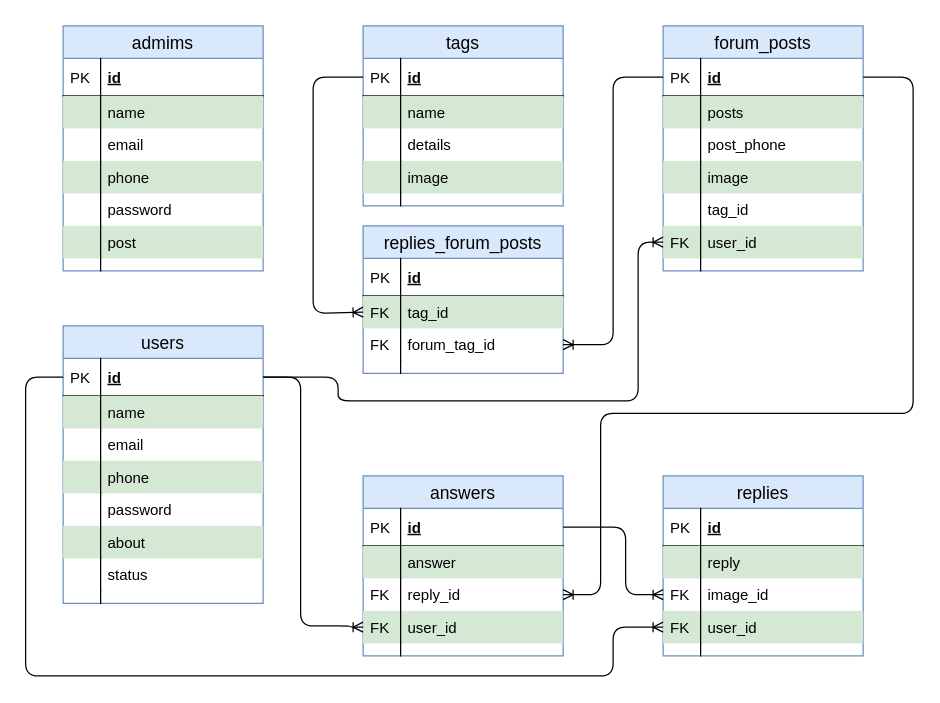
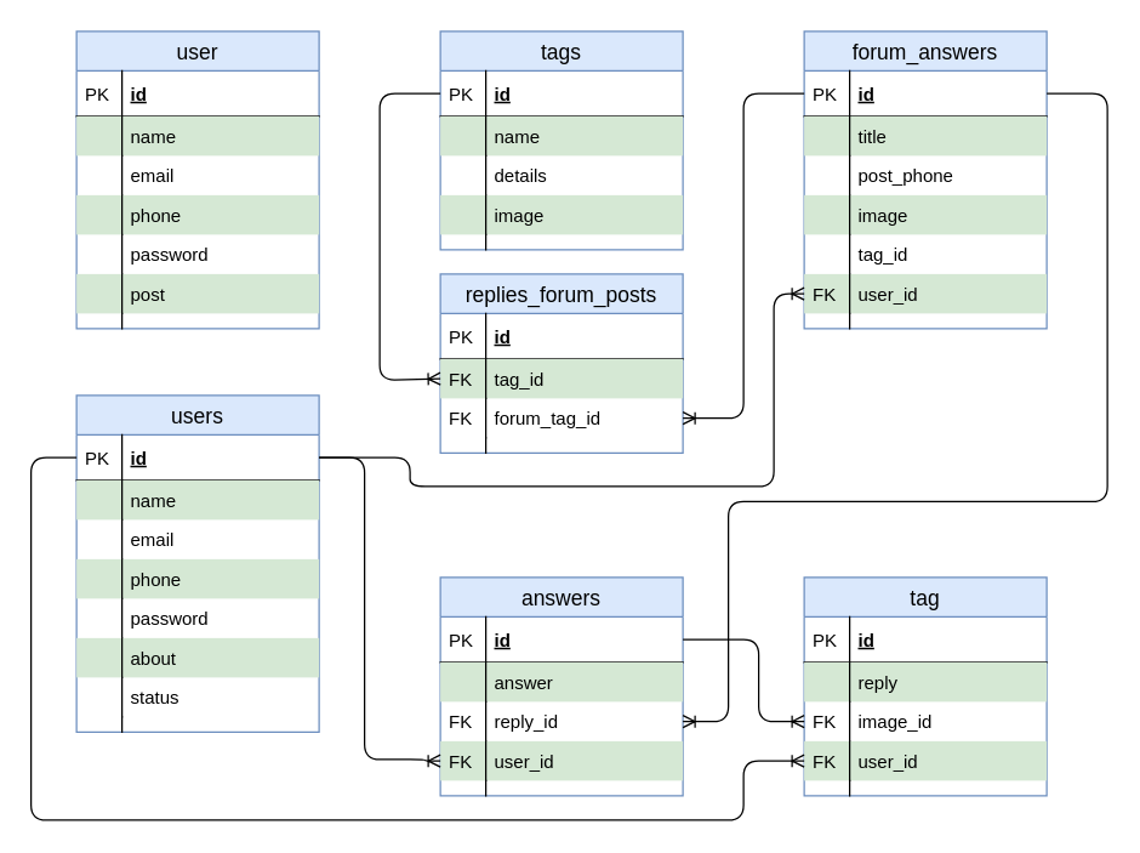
- <mxCell id="2" value="admims" style="swimlane;fontStyle=0;childLayout=stackLayout;horizontal=1;startSize=26;fillColor=#dae8fc;horizontalStack=0;resizeParent=1;resizeParentMax=0;resizeLast=0;collapsible=1;marginBottom=0;swimlaneFillColor=#ffffff;align=center;fontSize=14;strokeColor=#6c8ebf;" vertex="1" parent="1"><mxGeometry x="50" y="20" width="160" height="196" as="geometry" /></mxCell>
+ <mxCell id="2" value="user" style="swimlane;fontStyle=0;childLayout=stackLayout;horizontal=1;startSize=26;fillColor=#dae8fc;horizontalStack=0;resizeParent=1;resizeParentMax=0;resizeLast=0;collapsible=1;marginBottom=0;swimlaneFillColor=#ffffff;align=center;fontSize=14;strokeColor=#6c8ebf;" vertex="1" parent="1"><mxGeometry x="50" y="20" width="160" height="196" as="geometry" /></mxCell>
- <mxCell id="28" value="forum_posts" style="swimlane;fontStyle=0;childLayout=stackLayout;horizontal=1;startSize=26;fillColor=#dae8fc;horizontalStack=0;resizeParent=1;resizeParentMax=0;resizeLast=0;collapsible=1;marginBottom=0;swimlaneFillColor=#ffffff;align=center;fontSize=14;strokeColor=#6c8ebf;" vertex="1" parent="1"><mxGeometry x="530" y="20" width="160" height="196" as="geometry" /></mxCell>
+ <mxCell id="28" value="forum_answers" style="swimlane;fontStyle=0;childLayout=stackLayout;horizontal=1;startSize=26;fillColor=#dae8fc;horizontalStack=0;resizeParent=1;resizeParentMax=0;resizeLast=0;collapsible=1;marginBottom=0;swimlaneFillColor=#ffffff;align=center;fontSize=14;strokeColor=#6c8ebf;" vertex="1" parent="1"><mxGeometry x="530" y="20" width="160" height="196" as="geometry" /></mxCell>
- <mxCell id="31" value="posts" style="shape=partialRectangle;top=0;left=0;right=0;bottom=0;align=left;verticalAlign=top;fillColor=#d5e8d4;spacingLeft=34;spacingRight=4;overflow=hidden;rotatable=0;points=[[0,0.5],[1,0.5]];portConstraint=eastwest;dropTarget=0;fontSize=12;strokeColor=#82b366;" vertex="1" parent="28"><mxGeometry y="56" width="160" height="26" as="geometry" /></mxCell>
+ <mxCell id="31" value="title" style="shape=partialRectangle;top=0;left=0;right=0;bottom=0;align=left;verticalAlign=top;fillColor=#d5e8d4;spacingLeft=34;spacingRight=4;overflow=hidden;rotatable=0;points=[[0,0.5],[1,0.5]];portConstraint=eastwest;dropTarget=0;fontSize=12;strokeColor=#82b366;" vertex="1" parent="28"><mxGeometry y="56" width="160" height="26" as="geometry" /></mxCell>
- <mxCell id="54" value="replies" style="swimlane;fontStyle=0;childLayout=stackLayout;horizontal=1;startSize=26;fillColor=#dae8fc;horizontalStack=0;resizeParent=1;resizeParentMax=0;resizeLast=0;collapsible=1;marginBottom=0;swimlaneFillColor=#ffffff;align=center;fontSize=14;strokeColor=#6c8ebf;" vertex="1" parent="1"><mxGeometry x="530" y="380" width="160" height="144" as="geometry" /></mxCell>
+ <mxCell id="54" value="tag" style="swimlane;fontStyle=0;childLayout=stackLayout;horizontal=1;startSize=26;fillColor=#dae8fc;horizontalStack=0;resizeParent=1;resizeParentMax=0;resizeLast=0;collapsible=1;marginBottom=0;swimlaneFillColor=#ffffff;align=center;fontSize=14;strokeColor=#6c8ebf;" vertex="1" parent="1"><mxGeometry x="530" y="380" width="160" height="144" as="geometry" /></mxCell>
